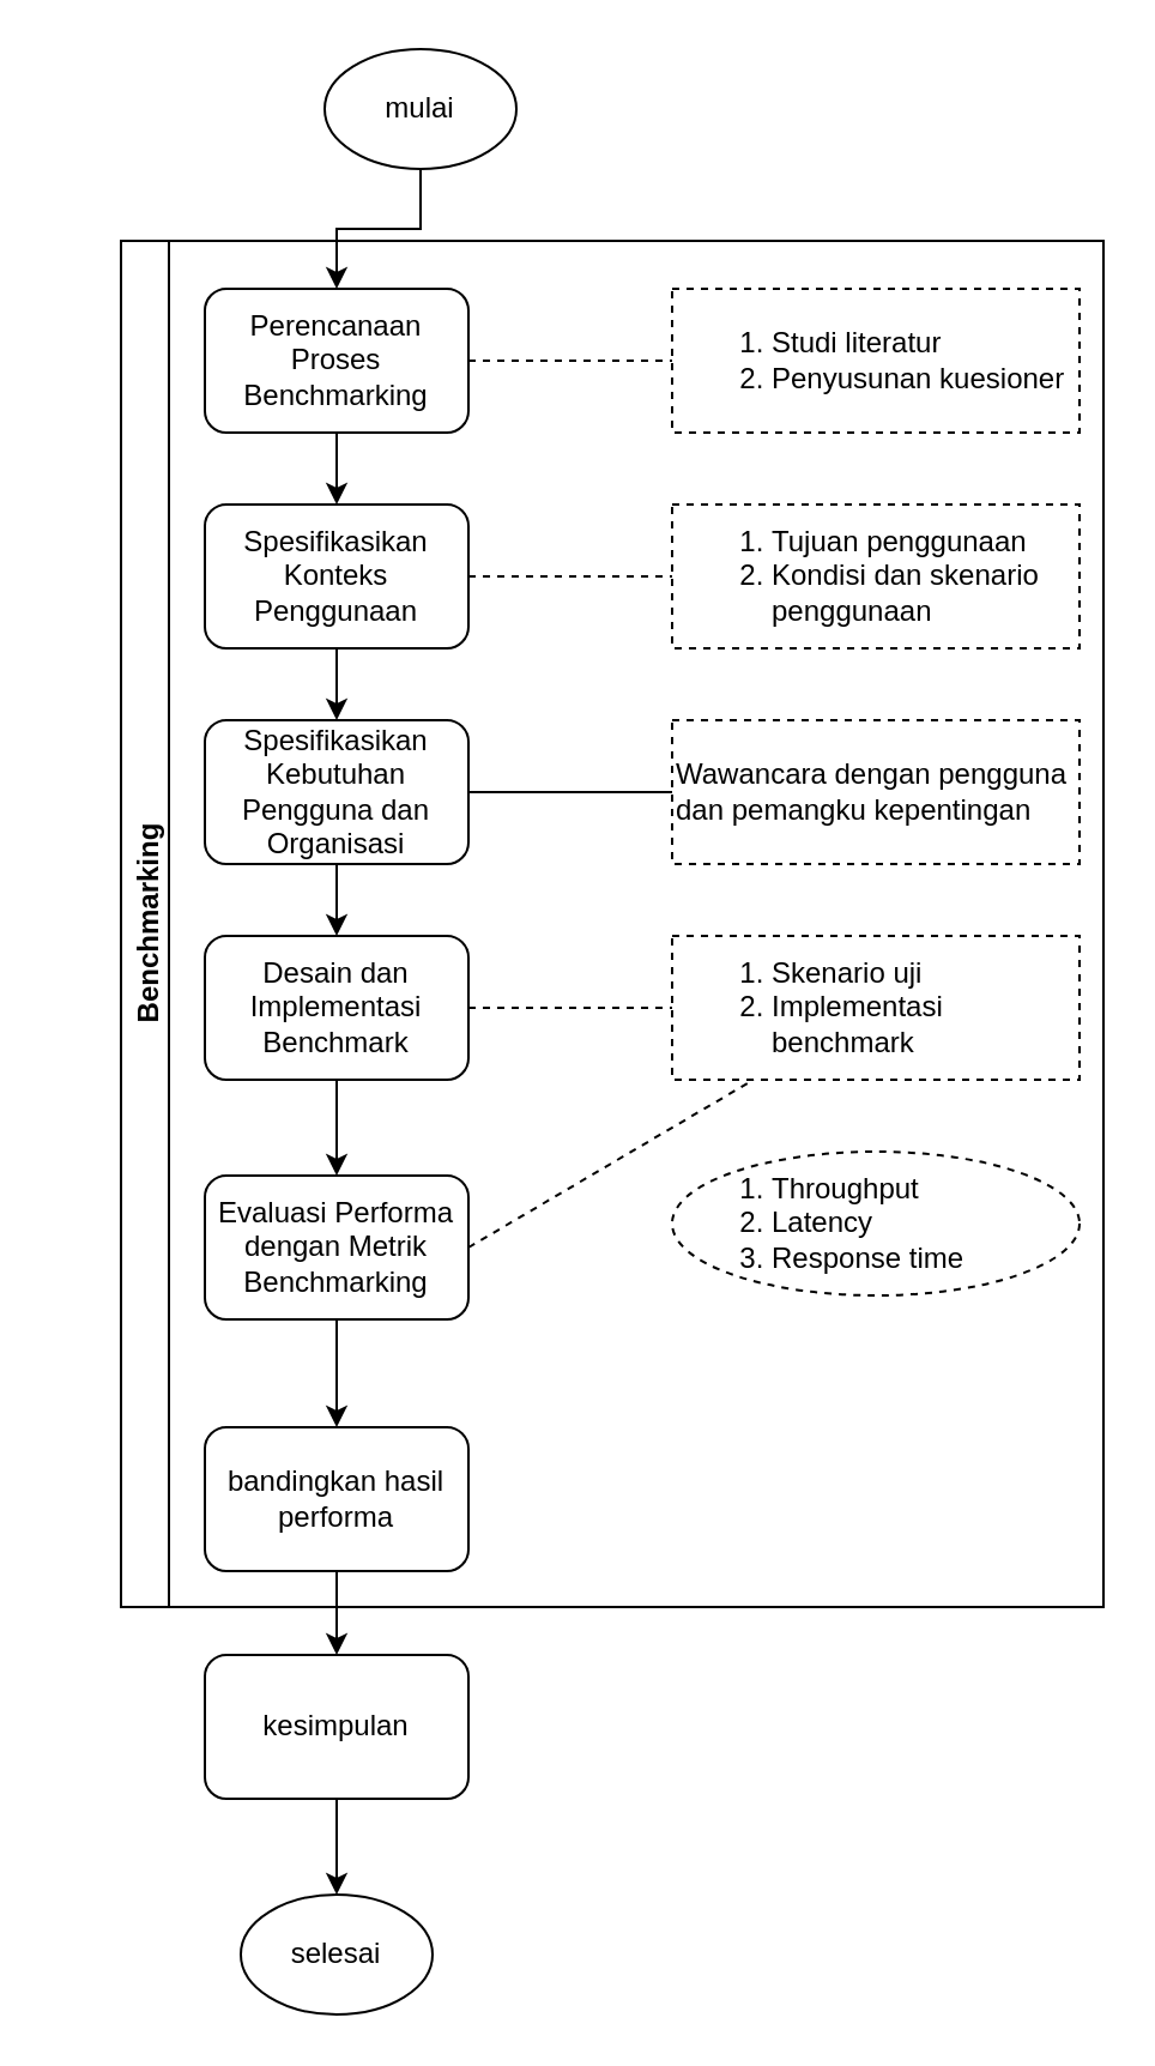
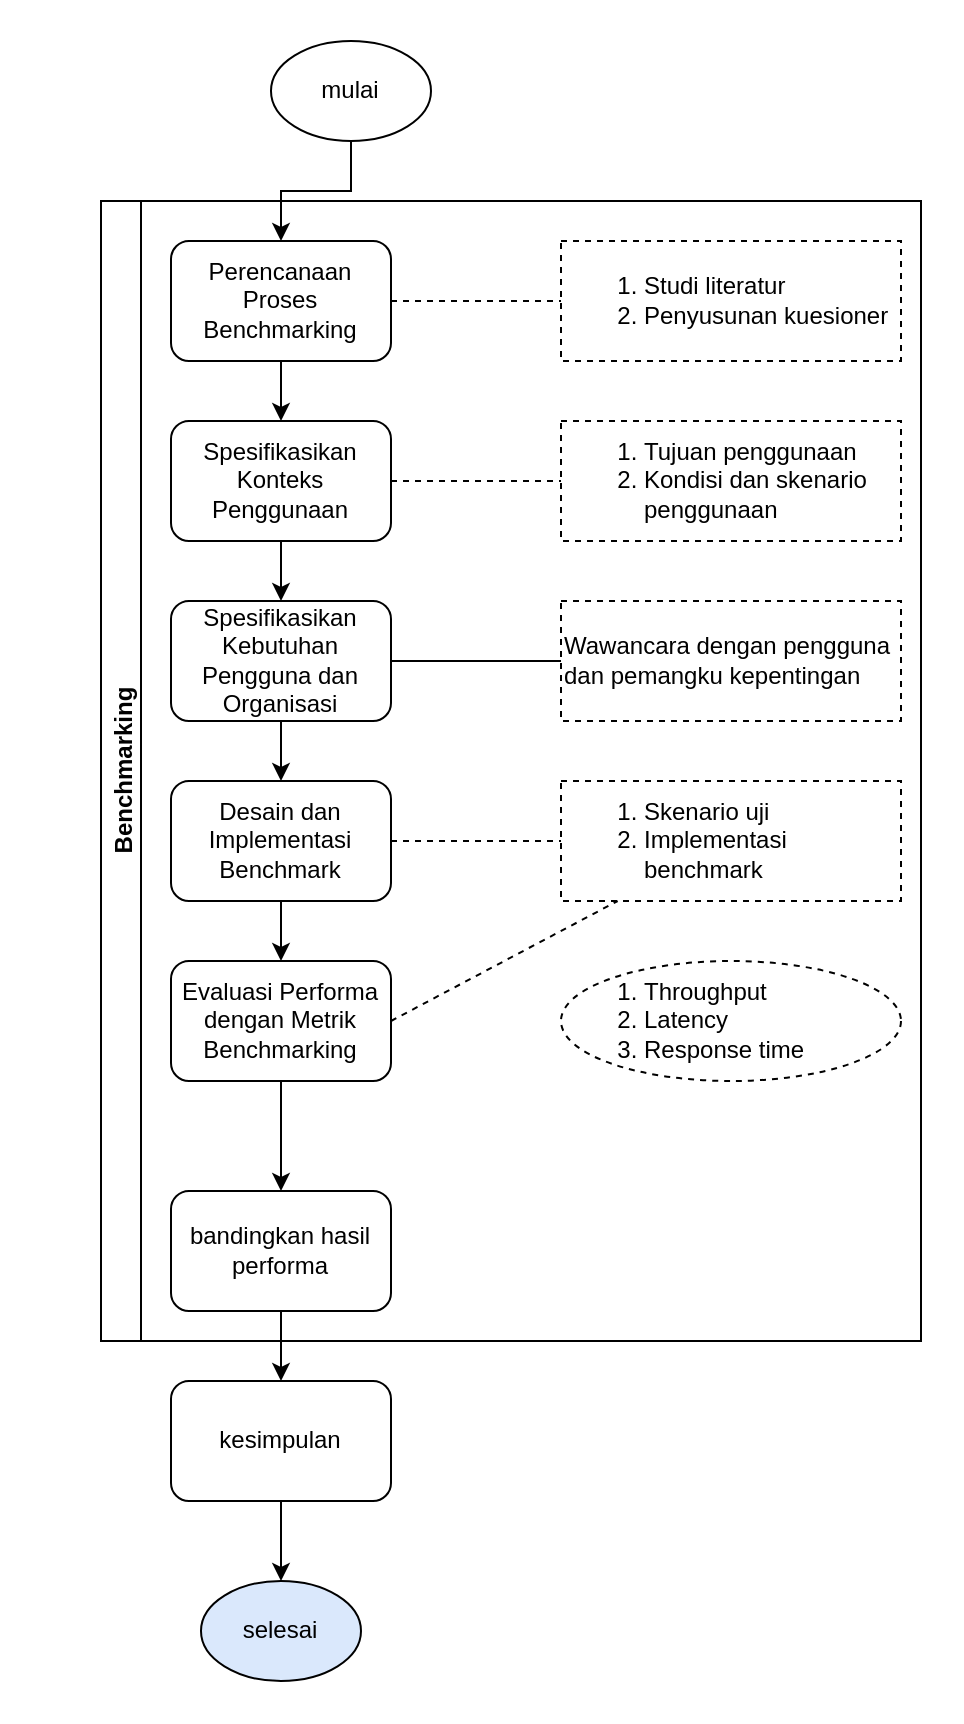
- <mxCell id="14" value="Evaluasi Performa dengan Metrik Benchmarking" style="rounded=1;whiteSpace=wrap;html=1;" vertex="1" parent="1"><mxGeometry x="85" y="490" width="110" height="60" as="geometry" /></mxCell>
+ <mxCell id="14" value="Evaluasi Performa dengan Metrik Benchmarking" style="rounded=1;whiteSpace=wrap;html=1;" vertex="1" parent="1"><mxGeometry x="85" y="480" width="110" height="60" as="geometry" /></mxCell>
- <mxCell id="19" value="selesai" style="ellipse;whiteSpace=wrap;html=1;" vertex="1" parent="1"><mxGeometry x="100" y="790" width="80" height="50" as="geometry" /></mxCell>
+ <mxCell id="19" value="selesai" style="ellipse;whiteSpace=wrap;html=1;fillColor=#dae8fc;" vertex="1" parent="1"><mxGeometry x="100" y="790" width="80" height="50" as="geometry" /></mxCell>
